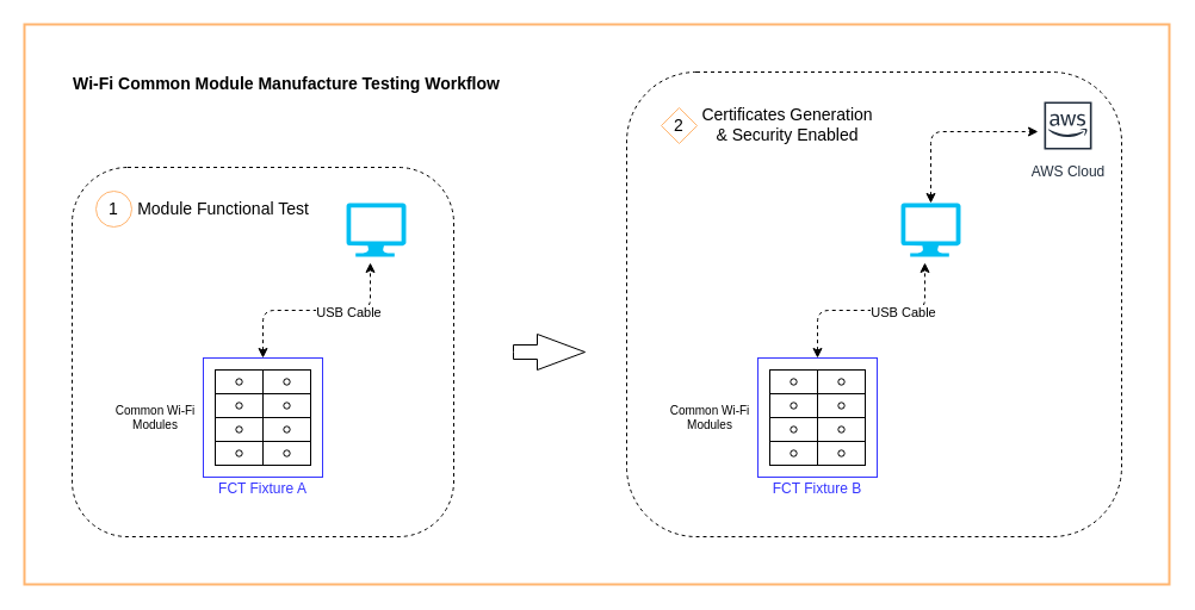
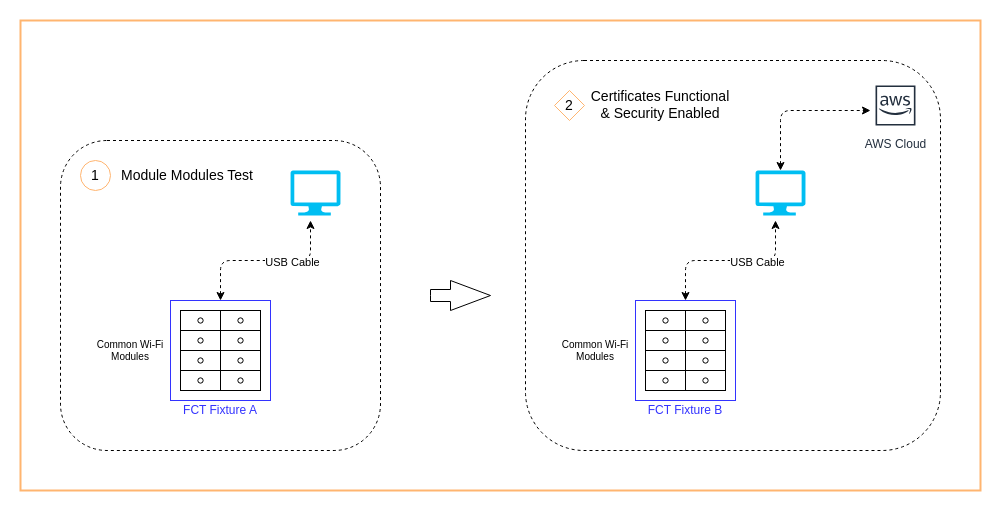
- <mxCell id="28" value="Wi-Fi Common Module Manufacture Testing Workflow" style="text;html=1;strokeColor=none;fillColor=none;align=center;verticalAlign=middle;whiteSpace=wrap;rounded=0;fontSize=14;fontStyle=1" vertex="1" parent="1"><mxGeometry x="60" y="60" width="360" height="20" as="geometry" /></mxCell>
- <mxCell id="27" value="Certificates Generation&lt;br&gt;&amp;amp; Security Enabled" style="text;html=1;strokeColor=none;fillColor=none;align=center;verticalAlign=middle;whiteSpace=wrap;rounded=0;fontSize=14;" vertex="1" parent="1"><mxGeometry x="585" y="94" width="150" height="20" as="geometry" /></mxCell>
+ <mxCell id="27" value="Certificates Functional&lt;br&gt;&amp;amp; Security Enabled" style="text;html=1;strokeColor=none;fillColor=none;align=center;verticalAlign=middle;whiteSpace=wrap;rounded=0;fontSize=14;" vertex="1" parent="1"><mxGeometry x="585" y="94" width="150" height="20" as="geometry" /></mxCell>
- <mxCell id="26" value="Module Functional Test" style="text;html=1;strokeColor=none;fillColor=none;align=center;verticalAlign=middle;whiteSpace=wrap;rounded=0;fontSize=14;" vertex="1" parent="1"><mxGeometry x="112" y="165" width="150" height="20" as="geometry" /></mxCell>
+ <mxCell id="26" value="Module Modules Test" style="text;html=1;strokeColor=none;fillColor=none;align=center;verticalAlign=middle;whiteSpace=wrap;rounded=0;fontSize=14;" vertex="1" parent="1"><mxGeometry x="112" y="165" width="150" height="20" as="geometry" /></mxCell>
